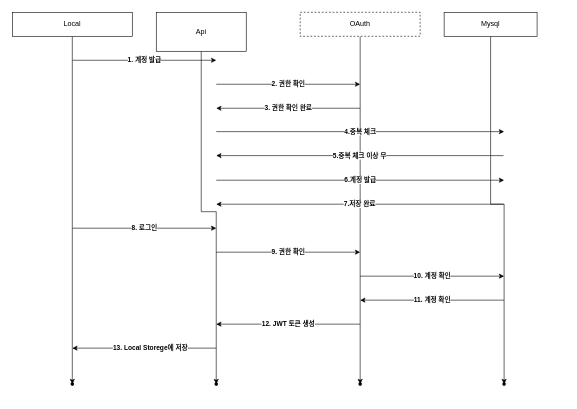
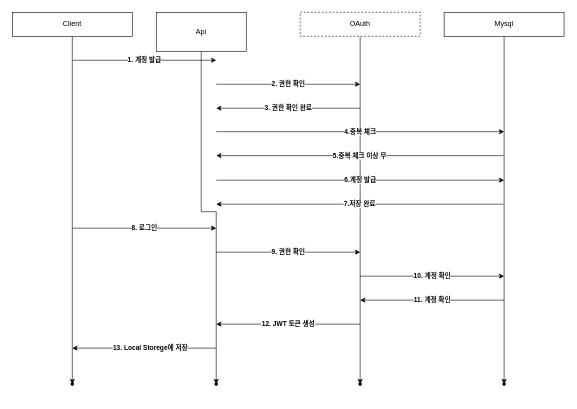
- <mxCell id="3" value="Local" style="rounded=0;whiteSpace=wrap;html=1;" vertex="1" parent="1"><mxGeometry x="20" y="20" width="200" height="40" as="geometry" /></mxCell>
+ <mxCell id="3" value="Client" style="rounded=0;whiteSpace=wrap;html=1;" vertex="1" parent="1"><mxGeometry x="20" y="20" width="200" height="40" as="geometry" /></mxCell>
- <mxCell id="13" value="Mysql" style="rounded=0;whiteSpace=wrap;html=1;" vertex="1" parent="1"><mxGeometry x="740" y="20" width="155" height="40" as="geometry" /></mxCell>
+ <mxCell id="13" value="Mysql" style="rounded=0;whiteSpace=wrap;html=1;" vertex="1" parent="1"><mxGeometry x="740" y="20" width="200" height="40" as="geometry" /></mxCell>
